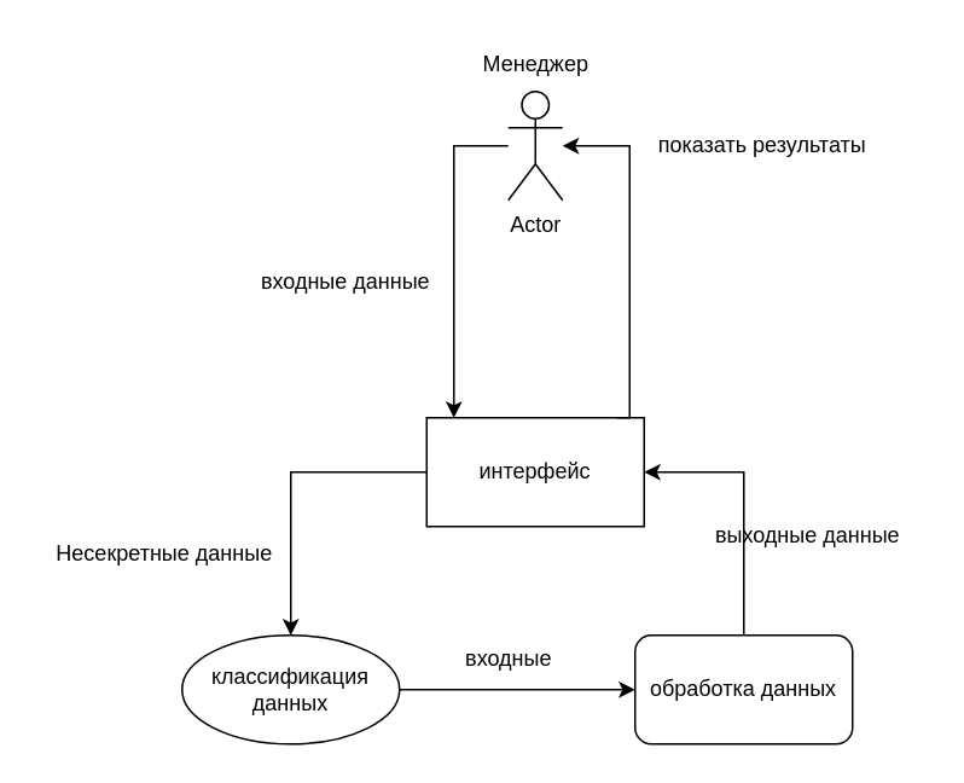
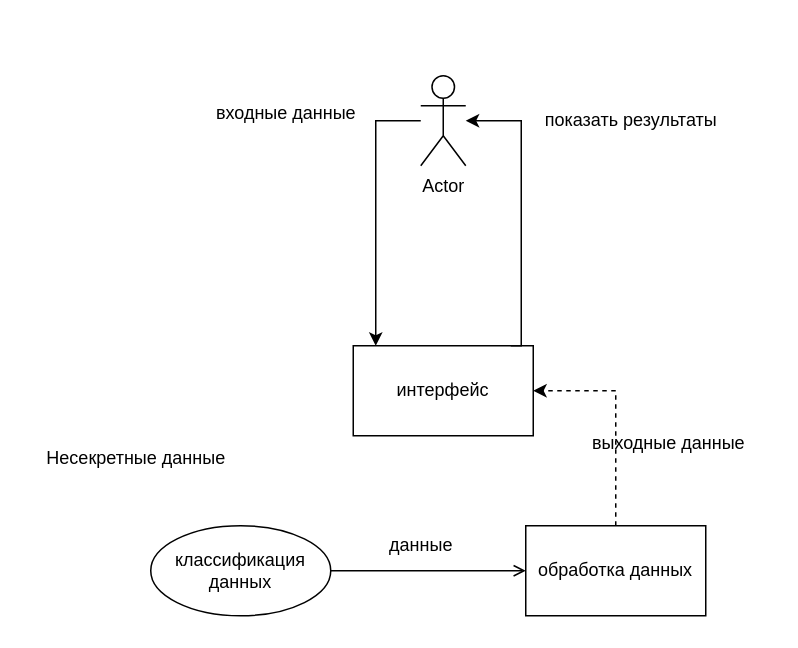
- <mxCell id="11" value="Менеджер" style="text;html=1;align=center;verticalAlign=middle;resizable=0;points=[];autosize=1;strokeColor=none;fillColor=none;" vertex="1" parent="1"><mxGeometry x="255" y="20" width="80" height="30" as="geometry" /></mxCell>
- <mxCell id="12" value="входные данные" style="text;html=1;align=center;verticalAlign=middle;resizable=0;points=[];autosize=1;strokeColor=none;fillColor=none;" vertex="1" parent="1"><mxGeometry x="130" y="140" width="120" height="30" as="geometry" /></mxCell>
+ <mxCell id="12" value="входные данные" style="text;html=1;align=center;verticalAlign=middle;resizable=0;points=[];autosize=1;strokeColor=none;fillColor=none;" vertex="1" parent="1"><mxGeometry x="130" y="60" width="120" height="30" as="geometry" /></mxCell>
- <mxCell id="4" style="edgeStyle=orthogonalEdgeStyle;rounded=0;orthogonalLoop=1;jettySize=auto;html=1;" edge="1" parent="1" source="5" target="7"><mxGeometry relative="1" as="geometry"><Array as="points"><mxPoint x="160" y="260" /></Array></mxGeometry></mxCell>
- <mxCell id="8" style="edgeStyle=orthogonalEdgeStyle;rounded=0;orthogonalLoop=1;jettySize=auto;html=1;entryX=1;entryY=0.5;entryDx=0;entryDy=0;" edge="1" parent="1" source="9" target="5"><mxGeometry relative="1" as="geometry" /></mxCell>
+ <mxCell id="8" style="edgeStyle=orthogonalEdgeStyle;rounded=0;orthogonalLoop=1;jettySize=auto;html=1;entryX=1;entryY=0.5;entryDx=0;entryDy=0;dashed=1;" edge="1" parent="1" source="9" target="5"><mxGeometry relative="1" as="geometry" /></mxCell>
- <mxCell id="16" value="входные" style="text;html=1;align=center;verticalAlign=middle;resizable=0;points=[];autosize=1;strokeColor=none;fillColor=none;" vertex="1" parent="1"><mxGeometry x="245" y="348" width="70" height="30" as="geometry" /></mxCell>
+ <mxCell id="16" value="данные" style="text;html=1;align=center;verticalAlign=middle;resizable=0;points=[];autosize=1;strokeColor=none;fillColor=none;" vertex="1" parent="1"><mxGeometry x="245" y="348" width="70" height="30" as="geometry" /></mxCell>
- <mxCell id="6" style="edgeStyle=orthogonalEdgeStyle;rounded=0;orthogonalLoop=1;jettySize=auto;html=1;" edge="1" parent="1" source="7" target="9"><mxGeometry relative="1" as="geometry" /></mxCell>
+ <mxCell id="6" style="edgeStyle=orthogonalEdgeStyle;rounded=0;orthogonalLoop=1;jettySize=auto;html=1;endArrow=open;" edge="1" parent="1" source="7" target="9"><mxGeometry relative="1" as="geometry" /></mxCell>
- <mxCell id="9" value="обработка данных" style="whiteSpace=wrap;html=1;rounded=1;" vertex="1" parent="1"><mxGeometry x="350" y="350" width="120" height="60" as="geometry" /></mxCell>
+ <mxCell id="9" value="обработка данных" style="rounded=0;whiteSpace=wrap;html=1;" vertex="1" parent="1"><mxGeometry x="350" y="350" width="120" height="60" as="geometry" /></mxCell>
